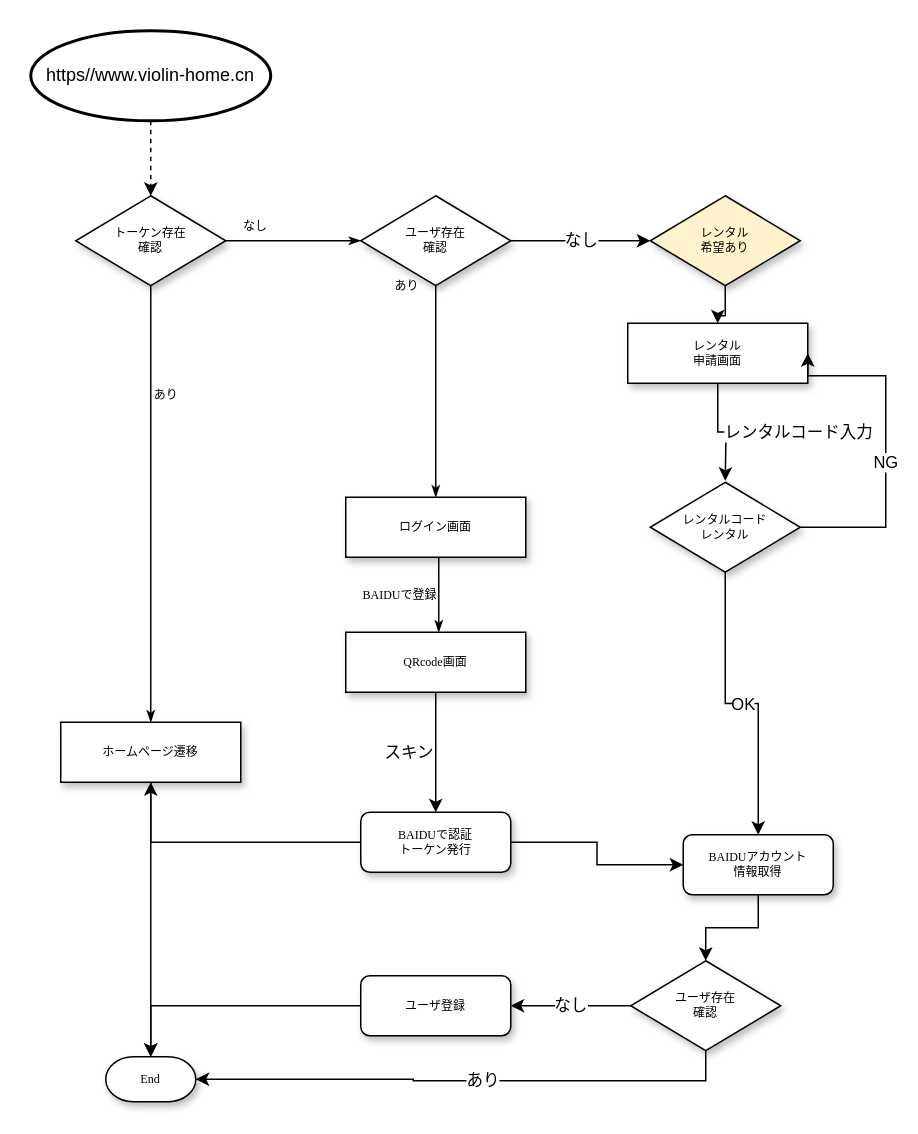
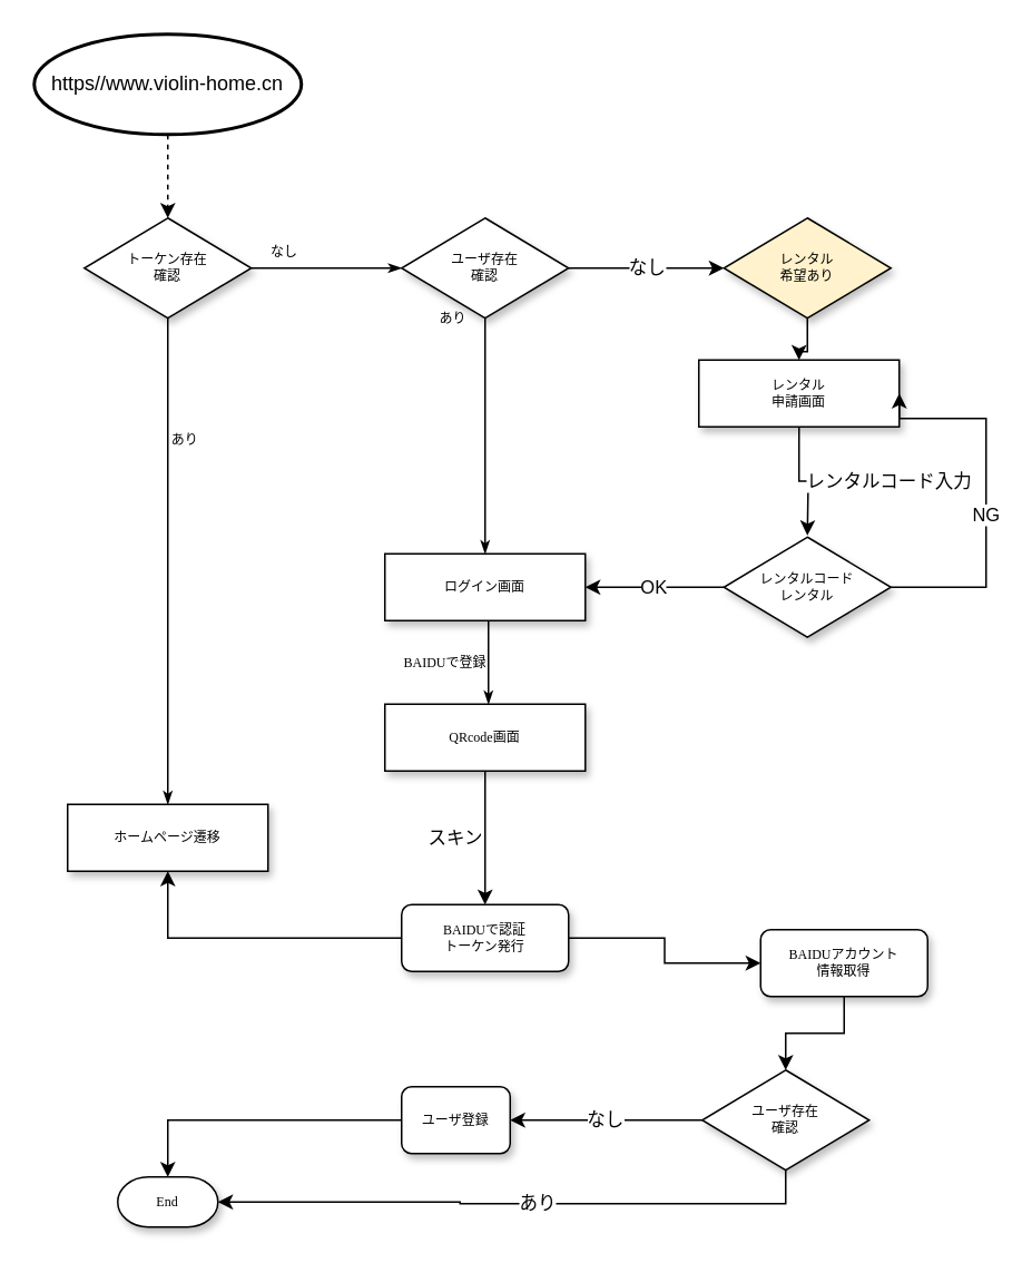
- <mxCell id="23" value="OK" style="edgeStyle=orthogonalEdgeStyle;rounded=0;orthogonalLoop=1;jettySize=auto;html=1;" edge="1" parent="1" source="24" target="28"><mxGeometry relative="1" as="geometry" /></mxCell>
+ <mxCell id="23" value="OK" style="edgeStyle=orthogonalEdgeStyle;rounded=0;orthogonalLoop=1;jettySize=auto;html=1;" edge="1" parent="1" source="24" target="9"><mxGeometry relative="1" as="geometry" /></mxCell>
- <mxCell id="15" value="" style="edgeStyle=orthogonalEdgeStyle;rounded=0;orthogonalLoop=1;jettySize=auto;html=1;" edge="1" parent="1" source="16" target="26"><mxGeometry relative="1" as="geometry" /></mxCell>
- <mxCell id="30" value="ユーザ登録" style="rounded=1;whiteSpace=wrap;html=1;shadow=1;labelBackgroundColor=none;strokeWidth=1;fontFamily=Verdana;fontSize=8;align=center;" vertex="1" parent="1"><mxGeometry x="240" y="650" width="100" height="40" as="geometry" /></mxCell>
+ <mxCell id="30" value="ユーザ登録" style="rounded=1;whiteSpace=wrap;html=1;shadow=1;labelBackgroundColor=none;strokeWidth=1;fontFamily=Verdana;fontSize=8;align=center;" vertex="1" parent="1"><mxGeometry x="240" y="650" width="65" height="40" as="geometry" /></mxCell>
